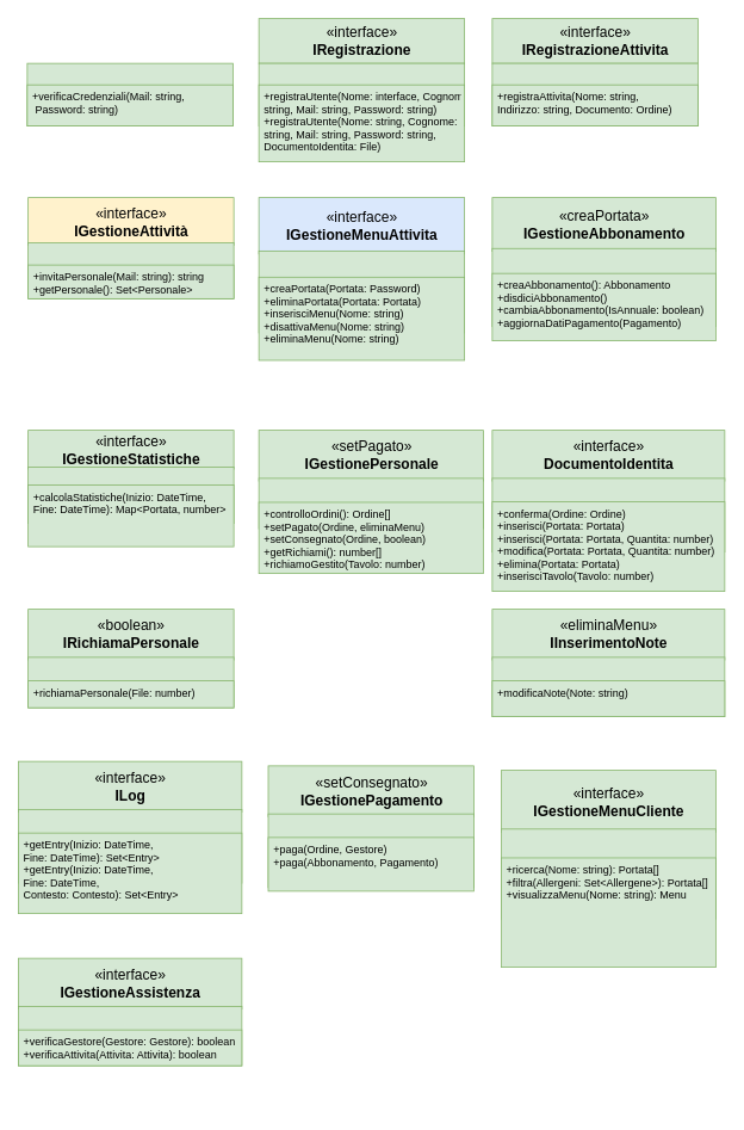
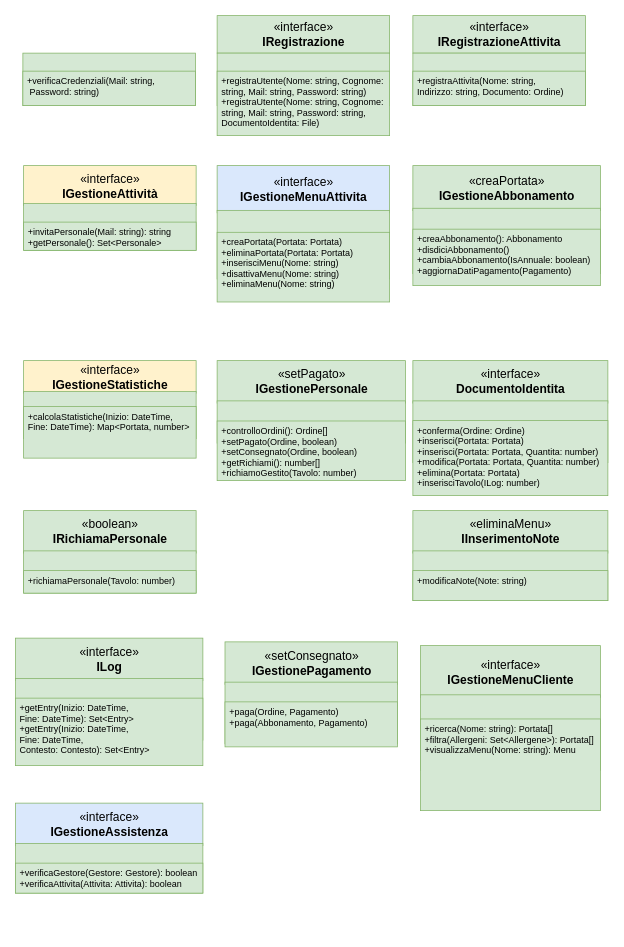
- <mxCell id="10" value="+registraUtente(Nome: interface, Cognome: &#10;string, Mail: string, Password: string)&#10;+registraUtente(Nome: string, Cognome: &#10;string, Mail: string, Password: string,&#10;DocumentoIdentita: File)&#10;&#10;&#10;" style="text;strokeColor=#82b366;fillColor=#d5e8d4;align=left;verticalAlign=top;spacingLeft=4;spacingRight=4;overflow=hidden;rotatable=0;points=[[0,0.5],[1,0.5]];portConstraint=eastwest;fontSize=12;" parent="6" vertex="1"><mxGeometry y="74" width="230" height="86" as="geometry" /></mxCell>
+ <mxCell id="10" value="+registraUtente(Nome: string, Cognome: &#10;string, Mail: string, Password: string)&#10;+registraUtente(Nome: string, Cognome: &#10;string, Mail: string, Password: string,&#10;DocumentoIdentita: File)&#10;&#10;&#10;" style="text;strokeColor=#82b366;fillColor=#d5e8d4;align=left;verticalAlign=top;spacingLeft=4;spacingRight=4;overflow=hidden;rotatable=0;points=[[0,0.5],[1,0.5]];portConstraint=eastwest;fontSize=12;" parent="6" vertex="1"><mxGeometry y="74" width="230" height="86" as="geometry" /></mxCell>
- <mxCell id="60" value="+creaPortata(Portata: Password)&#10;+eliminaPortata(Portata: Portata)&#10;+inserisciMenu(Nome: string)&#10;+disattivaMenu(Nome: string)&#10;+eliminaMenu(Nome: string)" style="text;strokeColor=#82b366;fillColor=#d5e8d4;align=left;verticalAlign=top;spacingLeft=4;spacingRight=4;overflow=hidden;rotatable=0;points=[[0,0.5],[1,0.5]];portConstraint=eastwest;fontSize=12;" parent="56" vertex="1"><mxGeometry y="88.891" width="230" height="92.927" as="geometry" /></mxCell>
+ <mxCell id="60" value="+creaPortata(Portata: Portata)&#10;+eliminaPortata(Portata: Portata)&#10;+inserisciMenu(Nome: string)&#10;+disattivaMenu(Nome: string)&#10;+eliminaMenu(Nome: string)" style="text;strokeColor=#82b366;fillColor=#d5e8d4;align=left;verticalAlign=top;spacingLeft=4;spacingRight=4;overflow=hidden;rotatable=0;points=[[0,0.5],[1,0.5]];portConstraint=eastwest;fontSize=12;" parent="56" vertex="1"><mxGeometry y="88.891" width="230" height="92.927" as="geometry" /></mxCell>
- <mxCell id="52" value="«interface»&lt;br&gt;&lt;b&gt;IGestioneStatistiche&lt;/b&gt;" style="html=1;fontSize=16;fillColor=#d5e8d4;strokeColor=#82b366;" parent="51" vertex="1"><mxGeometry width="230" height="43.333" as="geometry" /></mxCell>
+ <mxCell id="52" value="«interface»&lt;br&gt;&lt;b&gt;IGestioneStatistiche&lt;/b&gt;" style="html=1;fontSize=16;fillColor=#fff2cc;strokeColor=#82b366;" parent="51" vertex="1"><mxGeometry width="230" height="43.333" as="geometry" /></mxCell>
- <mxCell id="25" value="+controlloOrdini(): Ordine[]&#10;+setPagato(Ordine, eliminaMenu)&#10;+setConsegnato(Ordine, boolean)&#10;+getRichiami(): number[]&#10;+richiamoGestito(Tavolo: number)" style="text;strokeColor=#82b366;fillColor=#d5e8d4;align=left;verticalAlign=top;spacingLeft=4;spacingRight=4;overflow=hidden;rotatable=0;points=[[0,0.5],[1,0.5]];portConstraint=eastwest;fontSize=12;" parent="21" vertex="1"><mxGeometry y="80.47" width="251" height="79.53" as="geometry" /></mxCell>
+ <mxCell id="25" value="+controlloOrdini(): Ordine[]&#10;+setPagato(Ordine, boolean)&#10;+setConsegnato(Ordine, boolean)&#10;+getRichiami(): number[]&#10;+richiamoGestito(Tavolo: number)" style="text;strokeColor=#82b366;fillColor=#d5e8d4;align=left;verticalAlign=top;spacingLeft=4;spacingRight=4;overflow=hidden;rotatable=0;points=[[0,0.5],[1,0.5]];portConstraint=eastwest;fontSize=12;" parent="21" vertex="1"><mxGeometry y="80.47" width="251" height="79.53" as="geometry" /></mxCell>
- <mxCell id="35" value="+conferma(Ordine: Ordine)&#10;+inserisci(Portata: Portata)&#10;+inserisci(Portata: Portata, Quantita: number)&#10;+modifica(Portata: Portata, Quantita: number)&#10;+elimina(Portata: Portata)&#10;+inserisciTavolo(Tavolo: number)" style="text;strokeColor=#82b366;fillColor=#d5e8d4;align=left;verticalAlign=top;spacingLeft=4;spacingRight=4;overflow=hidden;rotatable=0;points=[[0,0.5],[1,0.5]];portConstraint=eastwest;fontSize=12;" parent="31" vertex="1"><mxGeometry y="80" width="260" height="100" as="geometry" /></mxCell>
+ <mxCell id="35" value="+conferma(Ordine: Ordine)&#10;+inserisci(Portata: Portata)&#10;+inserisci(Portata: Portata, Quantita: number)&#10;+modifica(Portata: Portata, Quantita: number)&#10;+elimina(Portata: Portata)&#10;+inserisciTavolo(ILog: number)" style="text;strokeColor=#82b366;fillColor=#d5e8d4;align=left;verticalAlign=top;spacingLeft=4;spacingRight=4;overflow=hidden;rotatable=0;points=[[0,0.5],[1,0.5]];portConstraint=eastwest;fontSize=12;" parent="31" vertex="1"><mxGeometry y="80" width="260" height="100" as="geometry" /></mxCell>
- <mxCell id="45" value="+richiamaPersonale(File: number)" style="text;strokeColor=#82b366;fillColor=#d5e8d4;align=left;verticalAlign=top;spacingLeft=4;spacingRight=4;overflow=hidden;rotatable=0;points=[[0,0.5],[1,0.5]];portConstraint=eastwest;fontSize=12;" parent="41" vertex="1"><mxGeometry y="80" width="230" height="30" as="geometry" /></mxCell>
+ <mxCell id="45" value="+richiamaPersonale(Tavolo: number)" style="text;strokeColor=#82b366;fillColor=#d5e8d4;align=left;verticalAlign=top;spacingLeft=4;spacingRight=4;overflow=hidden;rotatable=0;points=[[0,0.5],[1,0.5]];portConstraint=eastwest;fontSize=12;" parent="41" vertex="1"><mxGeometry y="80" width="230" height="30" as="geometry" /></mxCell>
- <mxCell id="65" value="+paga(Ordine, Gestore)&#10;+paga(Abbonamento, Pagamento)" style="text;strokeColor=#82b366;fillColor=#d5e8d4;align=left;verticalAlign=top;spacingLeft=4;spacingRight=4;overflow=hidden;rotatable=0;points=[[0,0.5],[1,0.5]];portConstraint=eastwest;fontSize=12;" parent="61" vertex="1"><mxGeometry y="80" width="230" height="60" as="geometry" /></mxCell>
+ <mxCell id="65" value="+paga(Ordine, Pagamento)&#10;+paga(Abbonamento, Pagamento)" style="text;strokeColor=#82b366;fillColor=#d5e8d4;align=left;verticalAlign=top;spacingLeft=4;spacingRight=4;overflow=hidden;rotatable=0;points=[[0,0.5],[1,0.5]];portConstraint=eastwest;fontSize=12;" parent="61" vertex="1"><mxGeometry y="80" width="230" height="60" as="geometry" /></mxCell>
- <mxCell id="37" value="«interface»&lt;br&gt;&lt;b&gt;IGestioneAssistenza&lt;/b&gt;" style="html=1;fontSize=16;fillColor=#d5e8d4;strokeColor=#82b366;" parent="36" vertex="1"><mxGeometry width="250" height="56.667" as="geometry" /></mxCell>
+ <mxCell id="37" value="«interface»&lt;br&gt;&lt;b&gt;IGestioneAssistenza&lt;/b&gt;" style="html=1;fontSize=16;fillColor=#dae8fc;strokeColor=#82b366;" parent="36" vertex="1"><mxGeometry width="250" height="56.667" as="geometry" /></mxCell>
